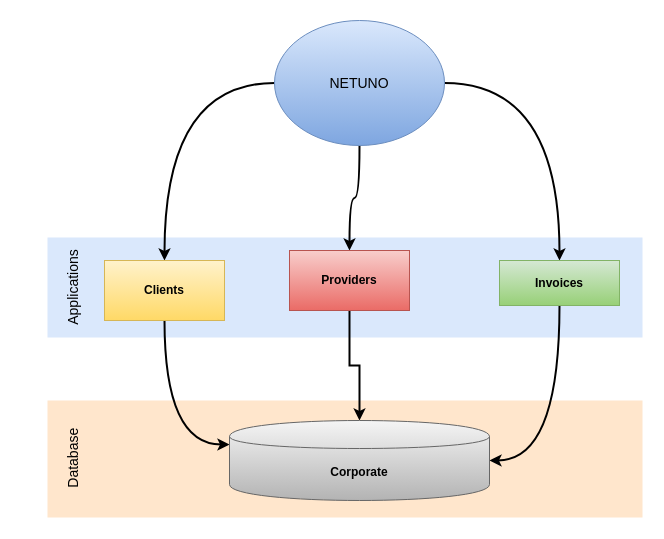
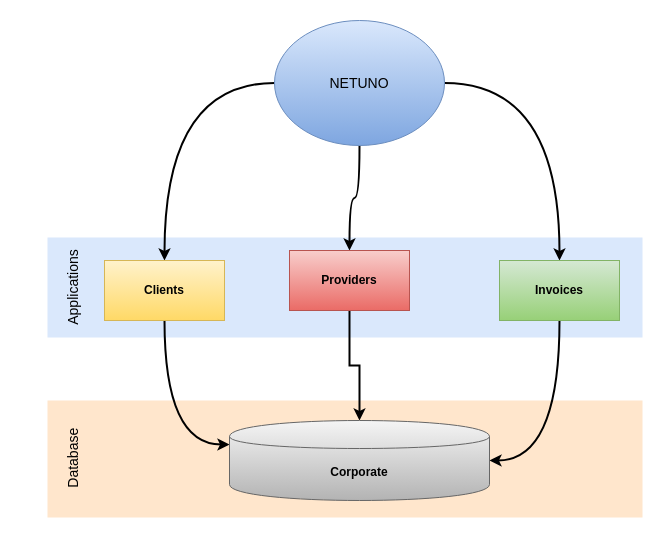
- <mxCell id="12" value="&lt;b&gt;Invoices&lt;/b&gt;" style="rounded=0;whiteSpace=wrap;html=1;gradientColor=#97d077;fillColor=#d5e8d4;strokeColor=#82b366;" parent="1" vertex="1"><mxGeometry x="499" y="260" width="120" height="45" as="geometry" /></mxCell>
+ <mxCell id="12" value="&lt;b&gt;Invoices&lt;/b&gt;" style="rounded=0;whiteSpace=wrap;html=1;gradientColor=#97d077;fillColor=#d5e8d4;strokeColor=#82b366;" parent="1" vertex="1"><mxGeometry x="499" y="260" width="120" height="60" as="geometry" /></mxCell>
